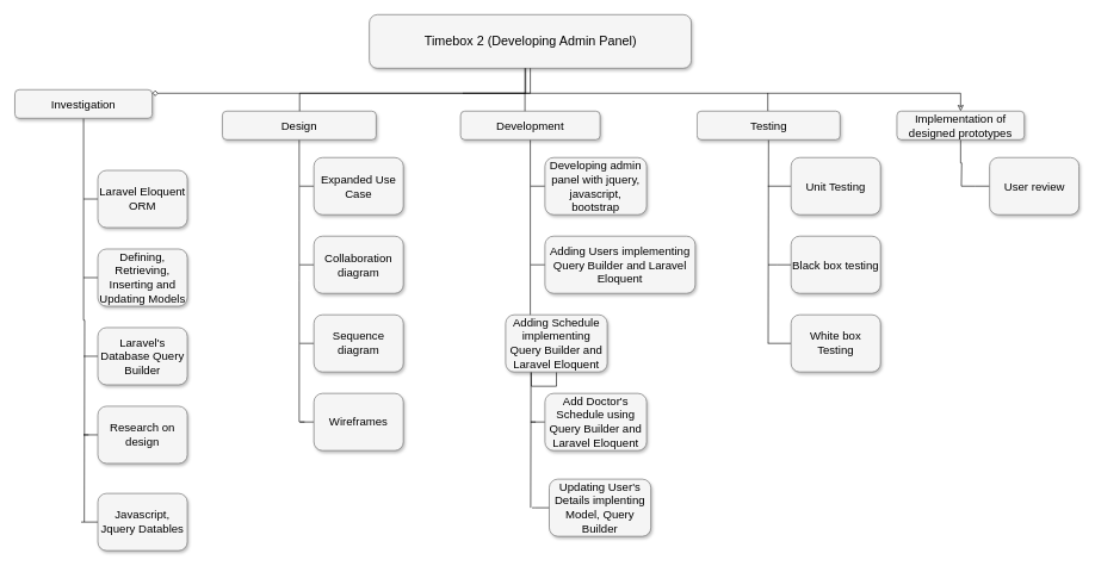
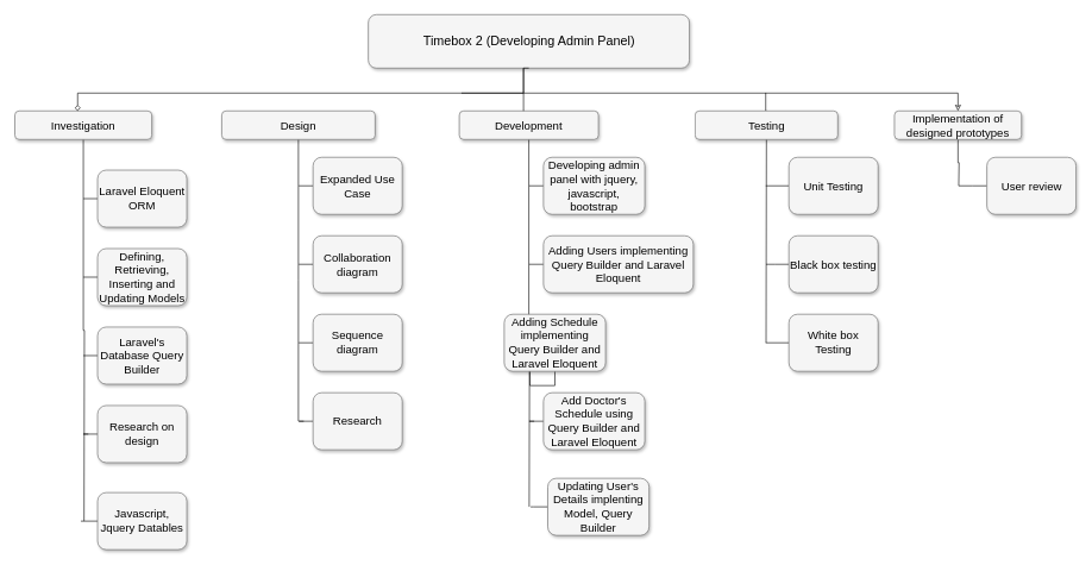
- <mxCell id="14" style="edgeStyle=orthogonalEdgeStyle;html=1;startSize=6;endFill=0;endSize=6;strokeWidth=1;fontSize=16;rounded=0;endArrow=none;" edge="1" parent="1" source="2" target="4"><mxGeometry relative="1" as="geometry"><Array as="points"><mxPoint x="734" y="130" /><mxPoint x="418" y="130" /></Array></mxGeometry></mxCell>
- <mxCell id="8" value="Investigation" style="whiteSpace=wrap;html=1;rounded=1;shadow=1;strokeWidth=1;fontSize=16;align=center;fillColor=#f5f5f5;strokeColor=#666666;" vertex="1" parent="1"><mxGeometry x="20" y="125" width="192" height="40" as="geometry" /></mxCell>
+ <mxCell id="8" value="Investigation" style="whiteSpace=wrap;html=1;rounded=1;shadow=1;strokeWidth=1;fontSize=16;align=center;fillColor=#f5f5f5;strokeColor=#666666;" vertex="1" parent="1"><mxGeometry x="20" y="155" width="192" height="40" as="geometry" /></mxCell>
- <mxCell id="33" value="Wireframes" style="whiteSpace=wrap;html=1;rounded=1;shadow=1;strokeWidth=1;fontSize=16;align=center;fillColor=#f5f5f5;strokeColor=#666666;" vertex="1" parent="1"><mxGeometry x="438" y="550" width="125" height="80" as="geometry" /></mxCell>
+ <mxCell id="33" value="Research" style="whiteSpace=wrap;html=1;rounded=1;shadow=1;strokeWidth=1;fontSize=16;align=center;fillColor=#f5f5f5;strokeColor=#666666;" vertex="1" parent="1"><mxGeometry x="438" y="550" width="125" height="80" as="geometry" /></mxCell>
